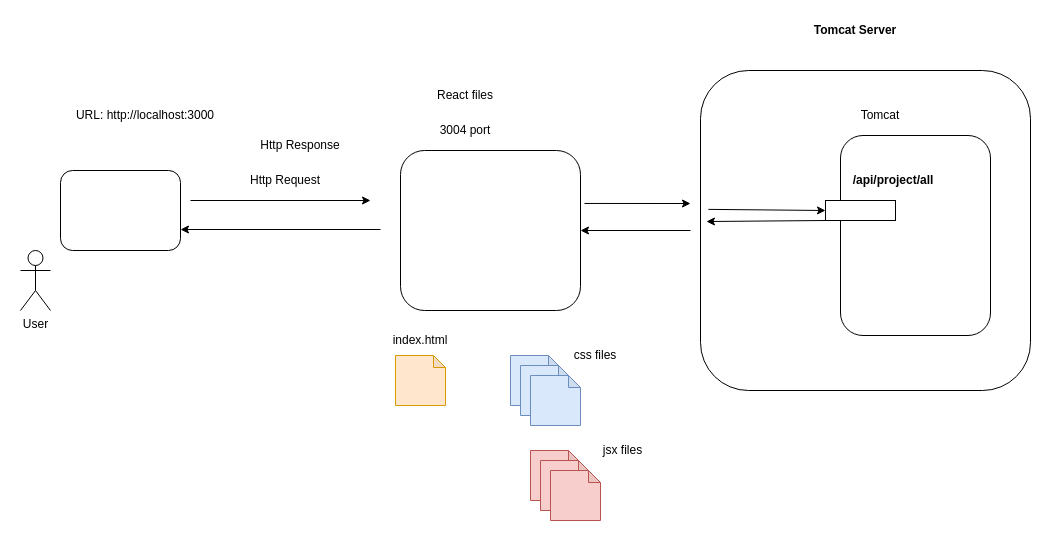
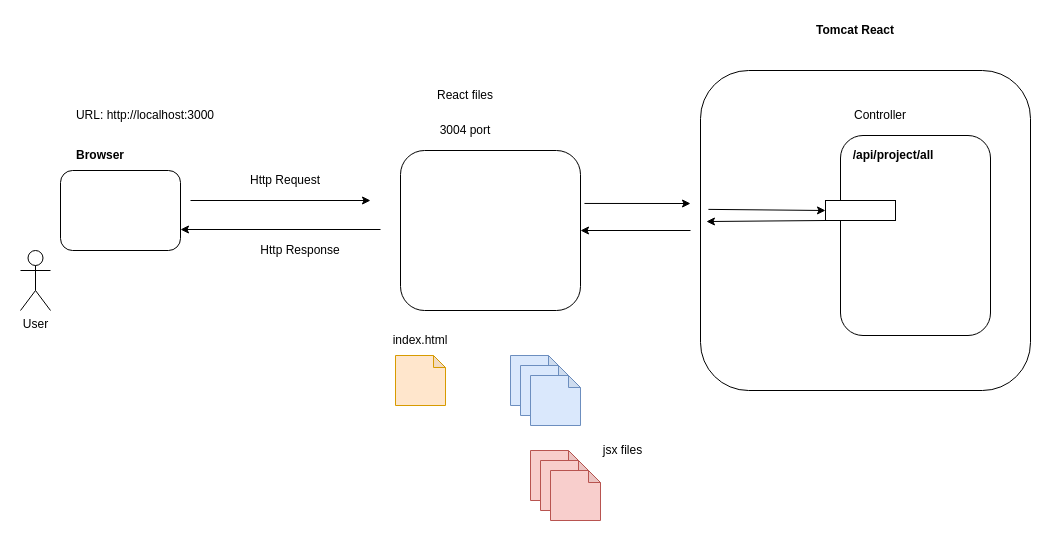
- <mxCell id="3" value="Tomcat Server" style="text;html=1;strokeColor=none;fillColor=none;align=center;verticalAlign=middle;whiteSpace=wrap;rounded=0;fontStyle=1" vertex="1" parent="1"><mxGeometry x="800" y="20" width="110" height="20" as="geometry" /></mxCell>
+ <mxCell id="3" value="Tomcat React" style="text;html=1;strokeColor=none;fillColor=none;align=center;verticalAlign=middle;whiteSpace=wrap;rounded=0;fontStyle=1" vertex="1" parent="1"><mxGeometry x="800" y="20" width="110" height="20" as="geometry" /></mxCell>
- <mxCell id="23" value="Tomcat" style="text;html=1;strokeColor=none;fillColor=none;align=center;verticalAlign=middle;whiteSpace=wrap;rounded=0;" vertex="1" parent="1"><mxGeometry x="860" y="105" width="40" height="20" as="geometry" /></mxCell>
+ <mxCell id="23" value="Controller" style="text;html=1;strokeColor=none;fillColor=none;align=center;verticalAlign=middle;whiteSpace=wrap;rounded=0;" vertex="1" parent="1"><mxGeometry x="860" y="105" width="40" height="20" as="geometry" /></mxCell>
- <mxCell id="20" value="Http Response" style="text;html=1;strokeColor=none;fillColor=none;align=center;verticalAlign=middle;whiteSpace=wrap;rounded=0;" vertex="1" parent="1"><mxGeometry x="250" y="135" width="100" height="20" as="geometry" /></mxCell>
+ <mxCell id="20" value="Http Response" style="text;html=1;strokeColor=none;fillColor=none;align=center;verticalAlign=middle;whiteSpace=wrap;rounded=0;" vertex="1" parent="1"><mxGeometry x="250" y="240" width="100" height="20" as="geometry" /></mxCell>
+ <mxCell id="21" value="Browser" style="text;html=1;strokeColor=none;fillColor=none;align=center;verticalAlign=middle;whiteSpace=wrap;rounded=0;fontStyle=1" vertex="1" parent="1"><mxGeometry x="80" y="145" width="40" height="20" as="geometry" /></mxCell>
- <mxCell id="25" value="&lt;b&gt;/api/project/all&lt;/b&gt;" style="text;html=1;strokeColor=none;fillColor=none;align=center;verticalAlign=middle;whiteSpace=wrap;rounded=0;" vertex="1" parent="1"><mxGeometry x="847.5" y="170" width="90" height="20" as="geometry" /></mxCell>
+ <mxCell id="25" value="&lt;b&gt;/api/project/all&lt;/b&gt;" style="text;html=1;strokeColor=none;fillColor=none;align=center;verticalAlign=middle;whiteSpace=wrap;rounded=0;" vertex="1" parent="1"><mxGeometry x="847.5" y="145" width="90" height="20" as="geometry" /></mxCell>
- <mxCell id="12" value="css files" style="text;html=1;strokeColor=none;fillColor=none;align=center;verticalAlign=middle;whiteSpace=wrap;rounded=0;" vertex="1" parent="1"><mxGeometry x="560" y="345" width="70" height="20" as="geometry" /></mxCell>
